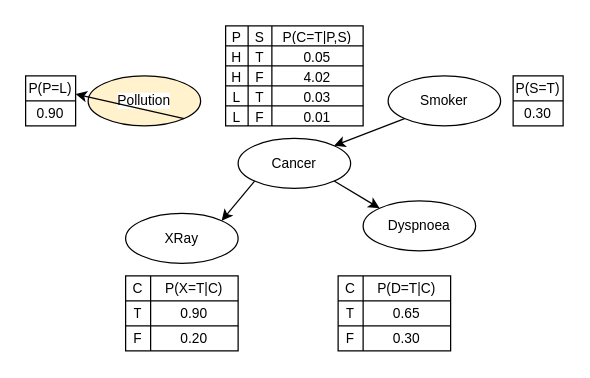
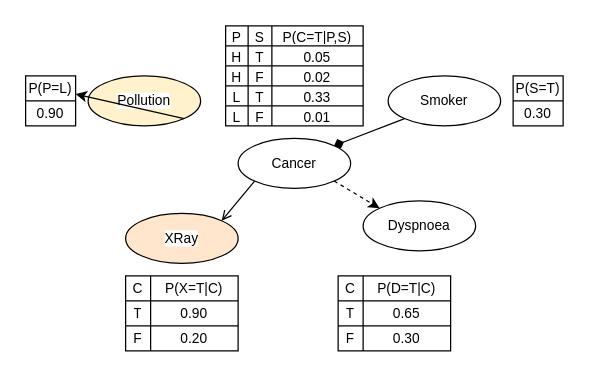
- <mxCell id="53" value="4.02" style="shape=partialRectangle;html=1;whiteSpace=wrap;connectable=0;strokeColor=inherit;overflow=hidden;fillColor=none;top=0;left=0;bottom=0;right=0;pointerEvents=1;fontFamily=Helvetica;fontSize=11;fontColor=default;labelBackgroundColor=default;" vertex="1" parent="50"><mxGeometry x="37" width="73" height="16" as="geometry"><mxRectangle width="73" height="16" as="alternateBounds" /></mxGeometry></mxCell>
+ <mxCell id="53" value="0.02" style="shape=partialRectangle;html=1;whiteSpace=wrap;connectable=0;strokeColor=inherit;overflow=hidden;fillColor=none;top=0;left=0;bottom=0;right=0;pointerEvents=1;fontFamily=Helvetica;fontSize=11;fontColor=default;labelBackgroundColor=default;" vertex="1" parent="50"><mxGeometry x="37" width="73" height="16" as="geometry"><mxRectangle width="73" height="16" as="alternateBounds" /></mxGeometry></mxCell>
- <mxCell id="57" value="0.03" style="shape=partialRectangle;html=1;whiteSpace=wrap;connectable=0;strokeColor=inherit;overflow=hidden;fillColor=none;top=0;left=0;bottom=0;right=0;pointerEvents=1;fontFamily=Helvetica;fontSize=11;fontColor=default;labelBackgroundColor=default;" vertex="1" parent="54"><mxGeometry x="37" width="73" height="16" as="geometry"><mxRectangle width="73" height="16" as="alternateBounds" /></mxGeometry></mxCell>
+ <mxCell id="57" value="0.33" style="shape=partialRectangle;html=1;whiteSpace=wrap;connectable=0;strokeColor=inherit;overflow=hidden;fillColor=none;top=0;left=0;bottom=0;right=0;pointerEvents=1;fontFamily=Helvetica;fontSize=11;fontColor=default;labelBackgroundColor=default;" vertex="1" parent="54"><mxGeometry x="37" width="73" height="16" as="geometry"><mxRectangle width="73" height="16" as="alternateBounds" /></mxGeometry></mxCell>
- <mxCell id="10" value="" style="endArrow=classic;html=1;rounded=0;strokeColor=default;align=center;verticalAlign=middle;fontFamily=Helvetica;fontSize=11;fontColor=default;labelBackgroundColor=default;exitX=0;exitY=1;exitDx=0;exitDy=0;entryX=1;entryY=0;entryDx=0;entryDy=0;" edge="1" parent="1" source="3" target="4"><mxGeometry width="50" height="50" relative="1" as="geometry"><mxPoint x="277" y="154" as="sourcePoint" /><mxPoint x="293" y="186" as="targetPoint" /></mxGeometry></mxCell>
+ <mxCell id="10" value="" style="endArrow=diamond;html=1;rounded=0;strokeColor=default;align=center;verticalAlign=middle;fontFamily=Helvetica;fontSize=11;fontColor=default;labelBackgroundColor=default;exitX=0;exitY=1;exitDx=0;exitDy=0;entryX=1;entryY=0;entryDx=0;entryDy=0;" edge="1" parent="1" source="3" target="4"><mxGeometry width="50" height="50" relative="1" as="geometry"><mxPoint x="277" y="154" as="sourcePoint" /><mxPoint x="293" y="186" as="targetPoint" /></mxGeometry></mxCell>
- <mxCell id="9" value="" style="endArrow=classic;html=1;rounded=0;strokeColor=default;align=center;verticalAlign=middle;fontFamily=Helvetica;fontSize=11;fontColor=default;labelBackgroundColor=default;exitX=1;exitY=1;exitDx=0;exitDy=0;entryX=0;entryY=0;entryDx=0;entryDy=0;" edge="1" parent="1" source="4" target="6"><mxGeometry width="50" height="50" relative="1" as="geometry"><mxPoint x="213" y="154" as="sourcePoint" /><mxPoint x="187" y="186" as="targetPoint" /></mxGeometry></mxCell>
+ <mxCell id="9" value="" style="endArrow=classic;html=1;rounded=0;strokeColor=default;align=center;verticalAlign=middle;fontFamily=Helvetica;fontSize=11;fontColor=default;labelBackgroundColor=default;exitX=1;exitY=1;exitDx=0;exitDy=0;entryX=0;entryY=0;entryDx=0;entryDy=0;dashed=1;" edge="1" parent="1" source="4" target="6"><mxGeometry width="50" height="50" relative="1" as="geometry"><mxPoint x="213" y="154" as="sourcePoint" /><mxPoint x="187" y="186" as="targetPoint" /></mxGeometry></mxCell>
- <mxCell id="8" value="" style="endArrow=classic;html=1;rounded=0;strokeColor=default;align=center;verticalAlign=middle;fontFamily=Helvetica;fontSize=11;fontColor=default;labelBackgroundColor=default;exitX=0;exitY=1;exitDx=0;exitDy=0;entryX=1;entryY=0;entryDx=0;entryDy=0;" edge="1" parent="1" source="4" target="5"><mxGeometry width="50" height="50" relative="1" as="geometry"><mxPoint x="187" y="94" as="sourcePoint" /><mxPoint x="150" y="160" as="targetPoint" /></mxGeometry></mxCell>
+ <mxCell id="8" value="" style="endArrow=open;html=1;rounded=0;strokeColor=default;align=center;verticalAlign=middle;fontFamily=Helvetica;fontSize=11;fontColor=default;labelBackgroundColor=default;exitX=0;exitY=1;exitDx=0;exitDy=0;entryX=1;entryY=0;entryDx=0;entryDy=0;" edge="1" parent="1" source="4" target="5"><mxGeometry width="50" height="50" relative="1" as="geometry"><mxPoint x="187" y="94" as="sourcePoint" /><mxPoint x="150" y="160" as="targetPoint" /></mxGeometry></mxCell>
- <mxCell id="5" value="XRay" style="ellipse;whiteSpace=wrap;html=1;fontFamily=Helvetica;fontSize=11;fontColor=default;labelBackgroundColor=default;" vertex="1" parent="1"><mxGeometry x="100" y="170" width="90" height="40" as="geometry" /></mxCell>
+ <mxCell id="5" value="XRay" style="ellipse;whiteSpace=wrap;html=1;fontFamily=Helvetica;fontSize=11;fontColor=default;labelBackgroundColor=default;fillColor=#ffe6cc;" vertex="1" parent="1"><mxGeometry x="100" y="170" width="90" height="40" as="geometry" /></mxCell>
